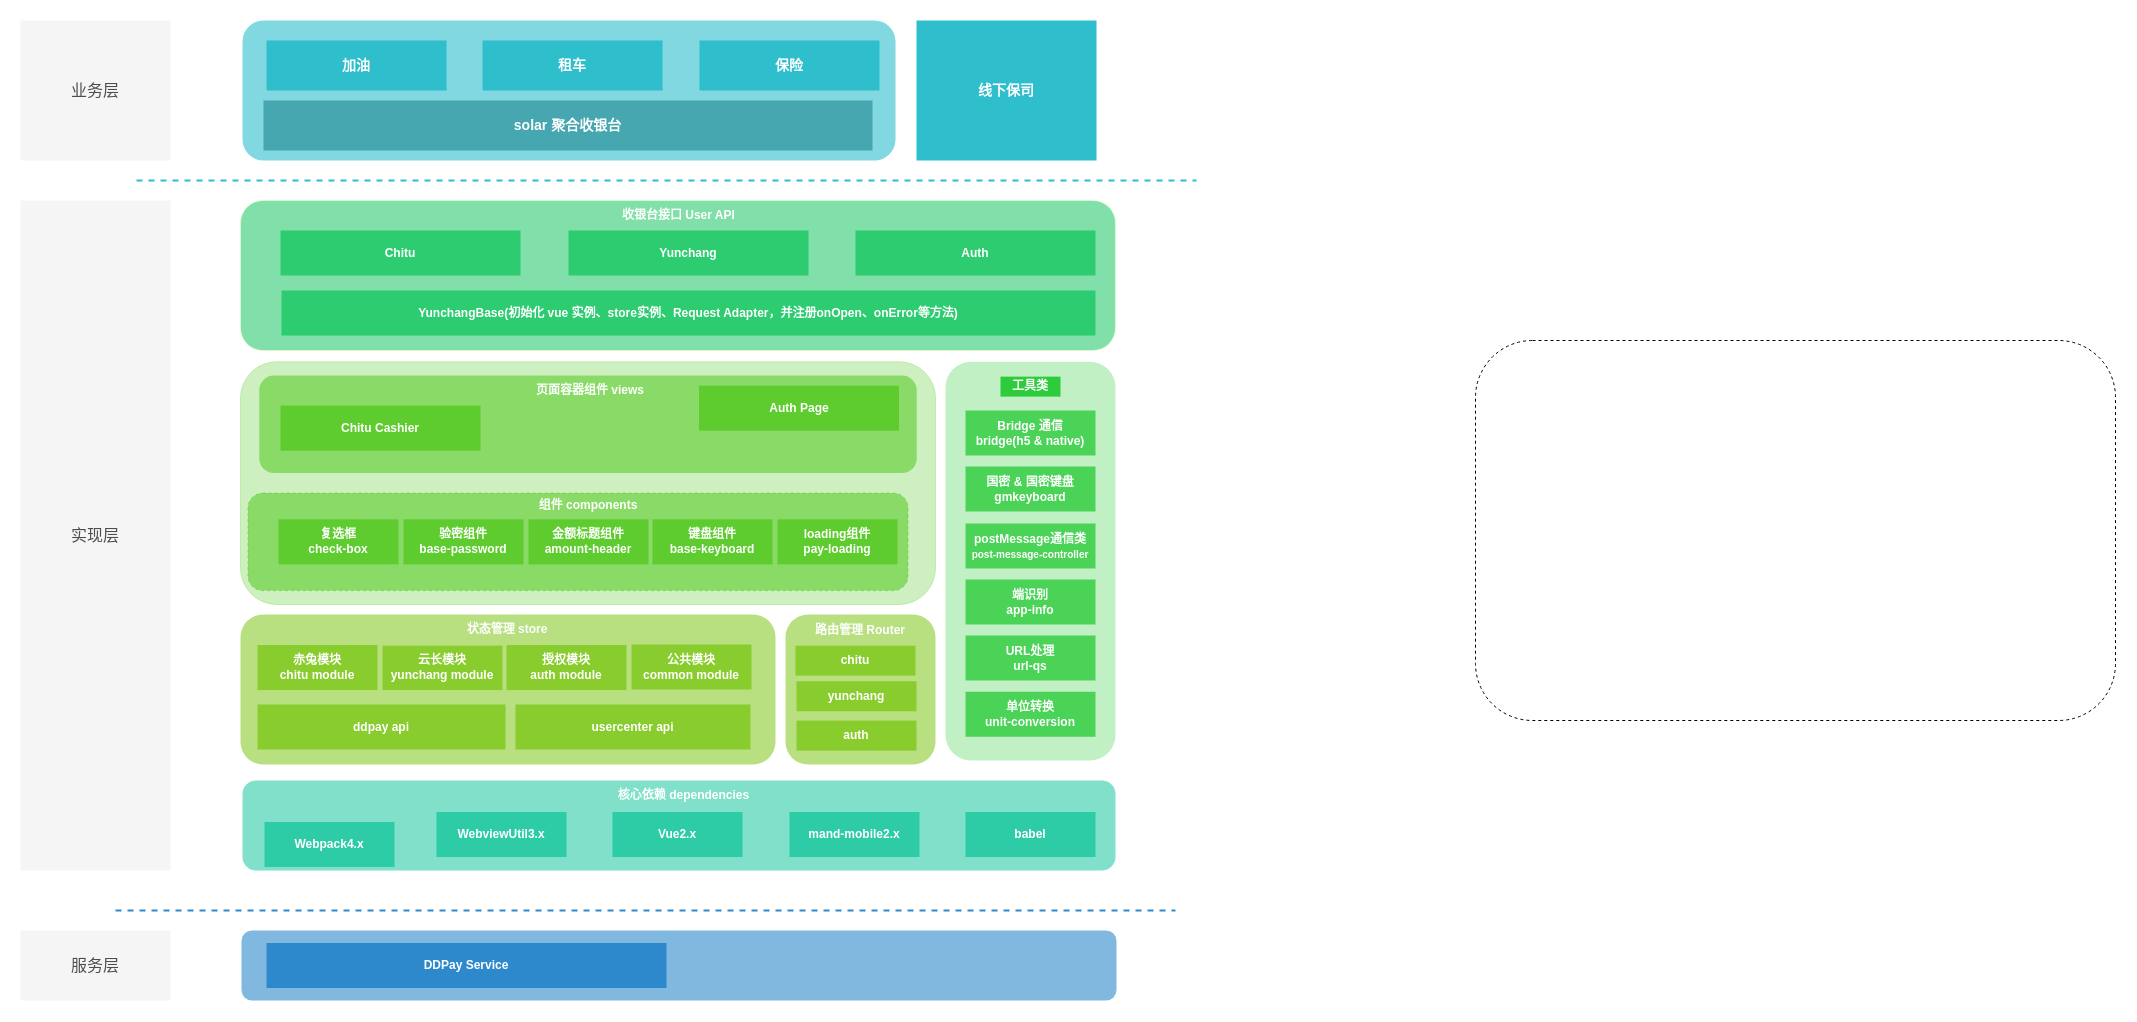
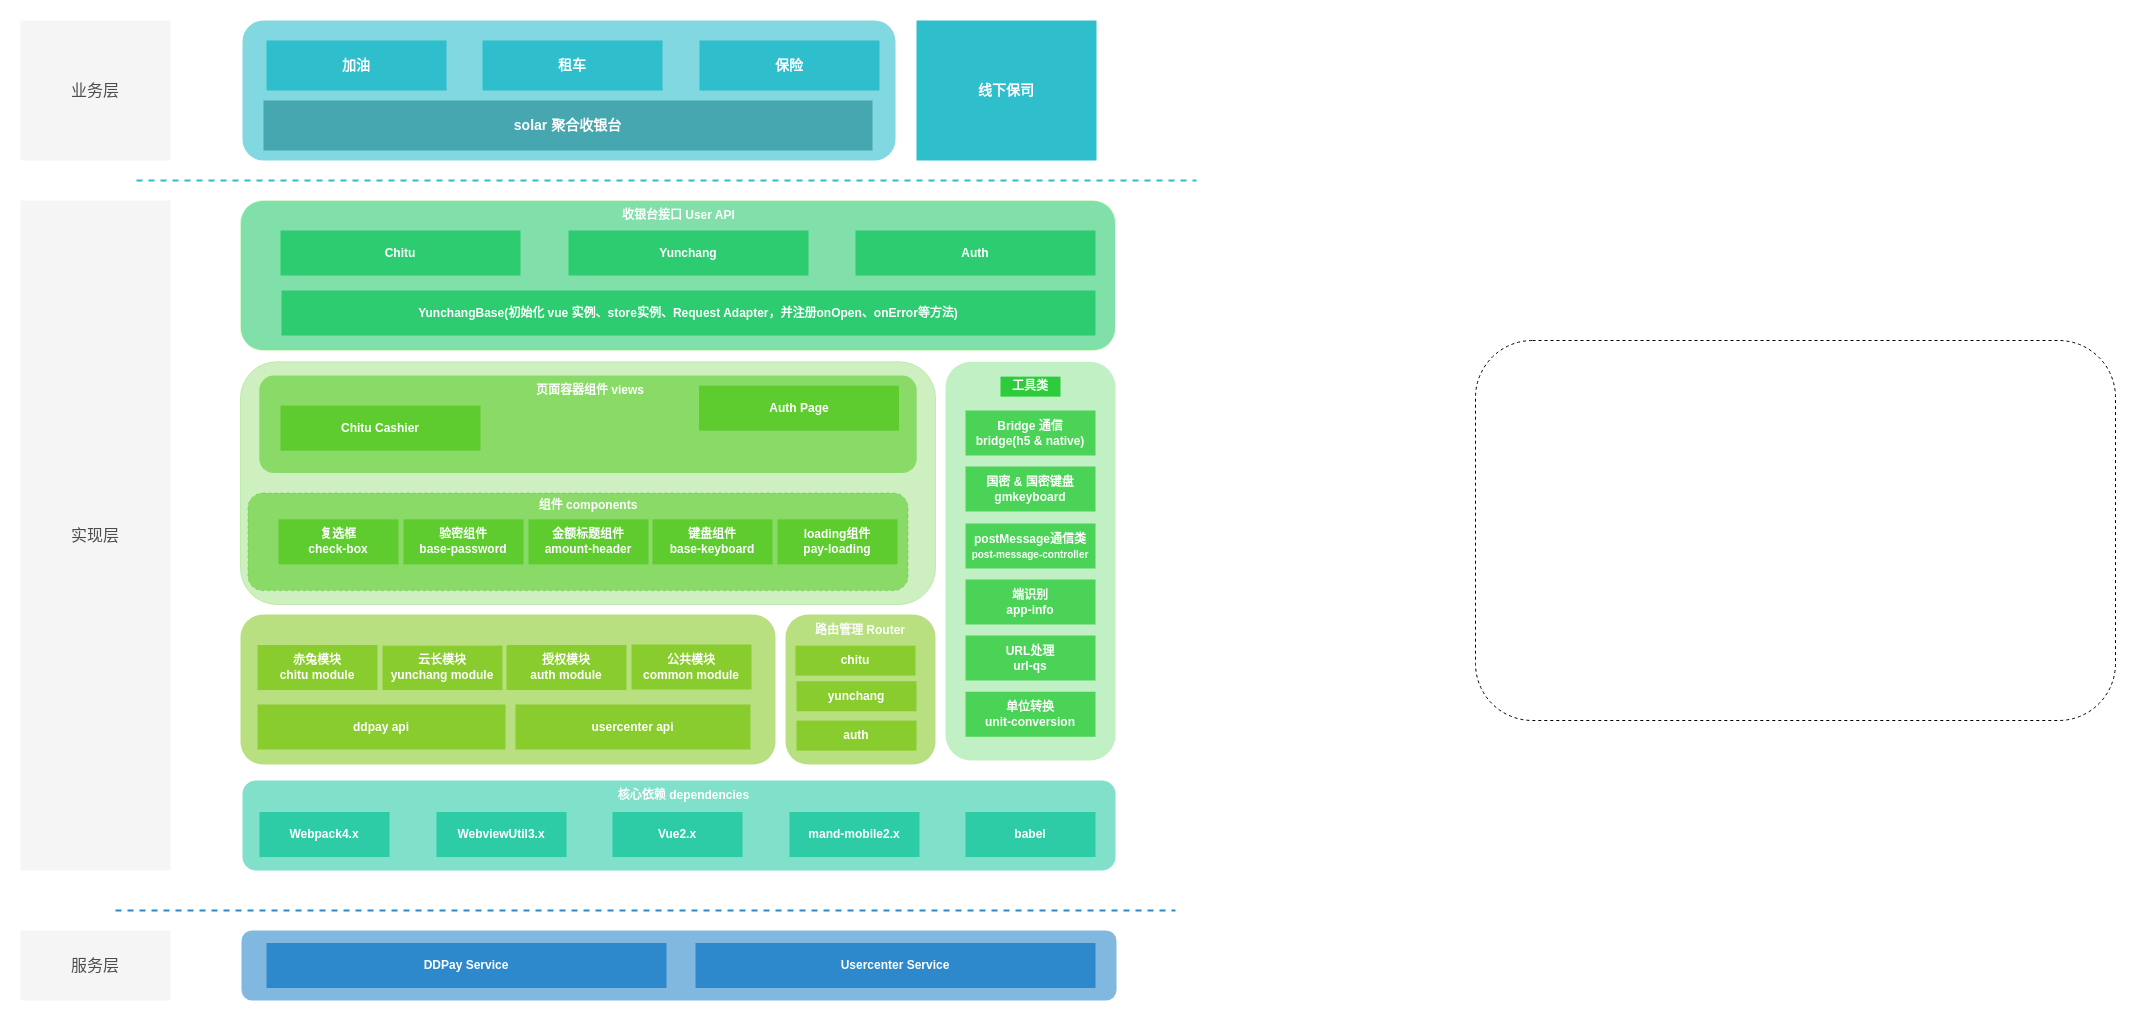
- <mxCell id="30" value="状态管理 store" style="text;html=1;strokeColor=none;fillColor=none;align=center;verticalAlign=middle;whiteSpace=wrap;rounded=0;labelBackgroundColor=none;fontColor=#FFFFFF;fontStyle=1" vertex="1" parent="1"><mxGeometry x="242" y="614" width="530" height="30" as="geometry" /></mxCell>
- <mxCell id="41" value="Webpack4.x" style="rounded=0;whiteSpace=wrap;html=1;flipH=0;labelBackgroundColor=none;strokeColor=none;fillColor=#2ecca6;fontStyle=1;fontColor=#FFFFFF;" vertex="1" parent="1"><mxGeometry x="264" y="821.5" width="130" height="45" as="geometry" /></mxCell>
+ <mxCell id="41" value="Webpack4.x" style="rounded=0;whiteSpace=wrap;html=1;flipH=0;labelBackgroundColor=none;strokeColor=none;fillColor=#2ecca6;fontStyle=1;fontColor=#FFFFFF;" vertex="1" parent="1"><mxGeometry x="259" y="811.5" width="130" height="45" as="geometry" /></mxCell>
+ <mxCell id="38" value="Usercenter Service" style="rounded=0;whiteSpace=wrap;html=1;labelBackgroundColor=none;fillColor=#2e89cc;strokeColor=none;fontStyle=1;fontColor=#FFFFFF;" vertex="1" parent="1"><mxGeometry x="695" y="942.5" width="400" height="45" as="geometry" /></mxCell>
